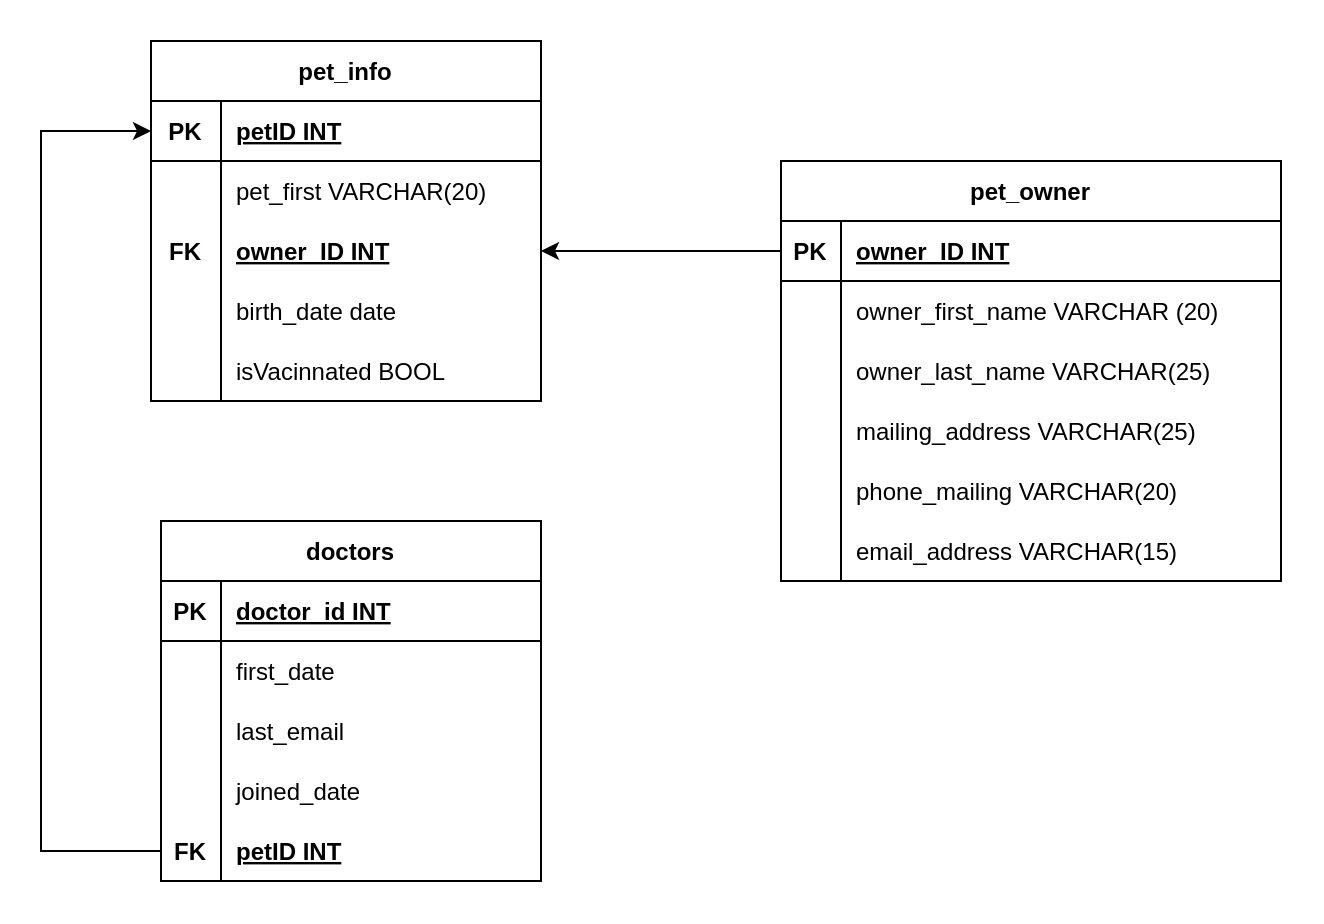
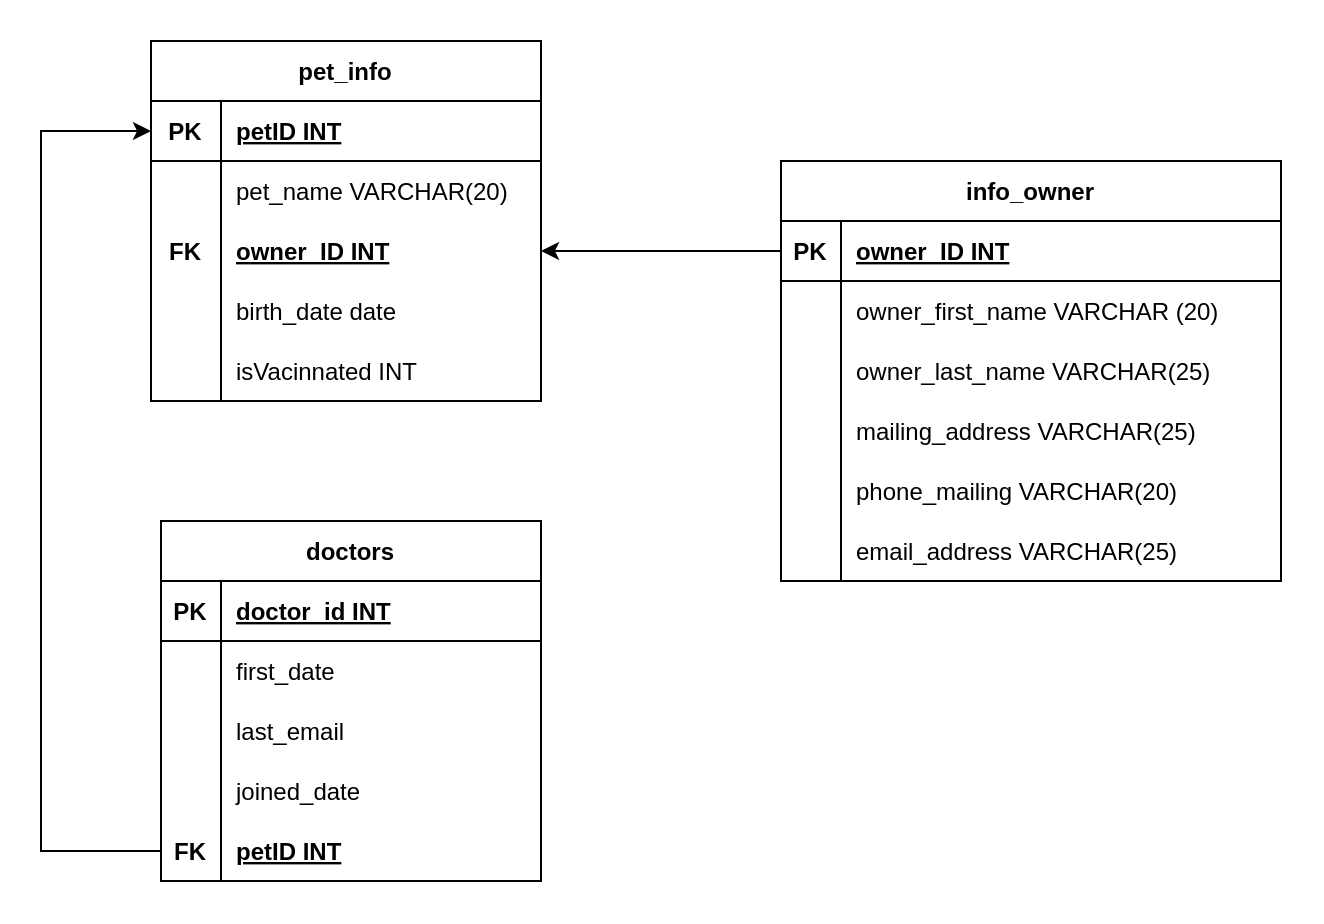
- <mxCell id="43" value="pet_first VARCHAR(20)" style="shape=partialRectangle;connectable=0;fillColor=none;top=0;left=0;bottom=0;right=0;align=left;spacingLeft=6;overflow=hidden;" parent="41" vertex="1"><mxGeometry x="35" width="160" height="30" as="geometry"><mxRectangle width="160" height="30" as="alternateBounds" /></mxGeometry></mxCell>
+ <mxCell id="43" value="pet_name VARCHAR(20)" style="shape=partialRectangle;connectable=0;fillColor=none;top=0;left=0;bottom=0;right=0;align=left;spacingLeft=6;overflow=hidden;" parent="41" vertex="1"><mxGeometry x="35" width="160" height="30" as="geometry"><mxRectangle width="160" height="30" as="alternateBounds" /></mxGeometry></mxCell>
- <mxCell id="18" value="pet_owner" style="shape=table;startSize=30;container=1;collapsible=1;childLayout=tableLayout;fixedRows=1;rowLines=0;fontStyle=1;align=center;resizeLast=1;" parent="1" vertex="1"><mxGeometry x="390" y="80" width="250" height="210" as="geometry" /></mxCell>
+ <mxCell id="18" value="info_owner" style="shape=table;startSize=30;container=1;collapsible=1;childLayout=tableLayout;fixedRows=1;rowLines=0;fontStyle=1;align=center;resizeLast=1;" parent="1" vertex="1"><mxGeometry x="390" y="80" width="250" height="210" as="geometry" /></mxCell>
- <mxCell id="52" value="isVacinnated BOOL" style="shape=partialRectangle;connectable=0;fillColor=none;top=0;left=0;bottom=0;right=0;align=left;spacingLeft=6;overflow=hidden;" parent="50" vertex="1"><mxGeometry x="35" width="160" height="30" as="geometry"><mxRectangle width="160" height="30" as="alternateBounds" /></mxGeometry></mxCell>
+ <mxCell id="52" value="isVacinnated INT" style="shape=partialRectangle;connectable=0;fillColor=none;top=0;left=0;bottom=0;right=0;align=left;spacingLeft=6;overflow=hidden;" parent="50" vertex="1"><mxGeometry x="35" width="160" height="30" as="geometry"><mxRectangle width="160" height="30" as="alternateBounds" /></mxGeometry></mxCell>
- <mxCell id="36" value="email_address VARCHAR(15)" style="shape=partialRectangle;connectable=0;fillColor=none;top=0;left=0;bottom=0;right=0;align=left;spacingLeft=6;overflow=hidden;" parent="34" vertex="1"><mxGeometry x="30" width="220" height="30" as="geometry"><mxRectangle width="220" height="30" as="alternateBounds" /></mxGeometry></mxCell>
+ <mxCell id="36" value="email_address VARCHAR(25)" style="shape=partialRectangle;connectable=0;fillColor=none;top=0;left=0;bottom=0;right=0;align=left;spacingLeft=6;overflow=hidden;" parent="34" vertex="1"><mxGeometry x="30" width="220" height="30" as="geometry"><mxRectangle width="220" height="30" as="alternateBounds" /></mxGeometry></mxCell>
